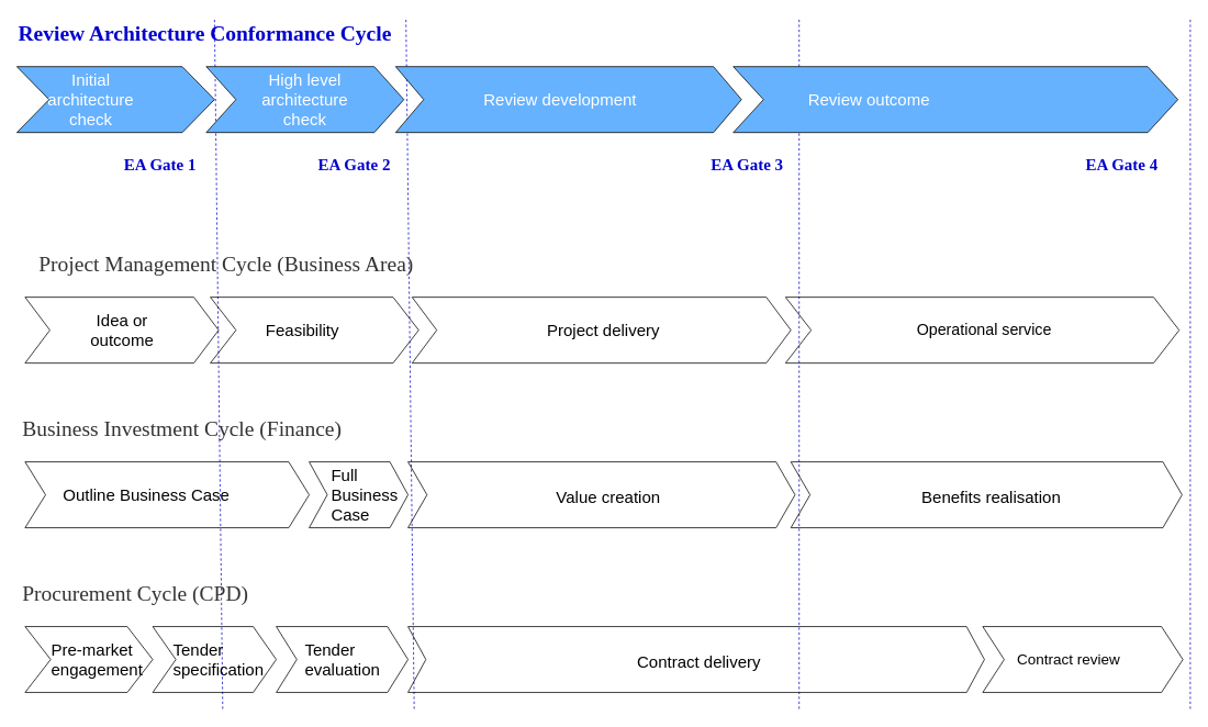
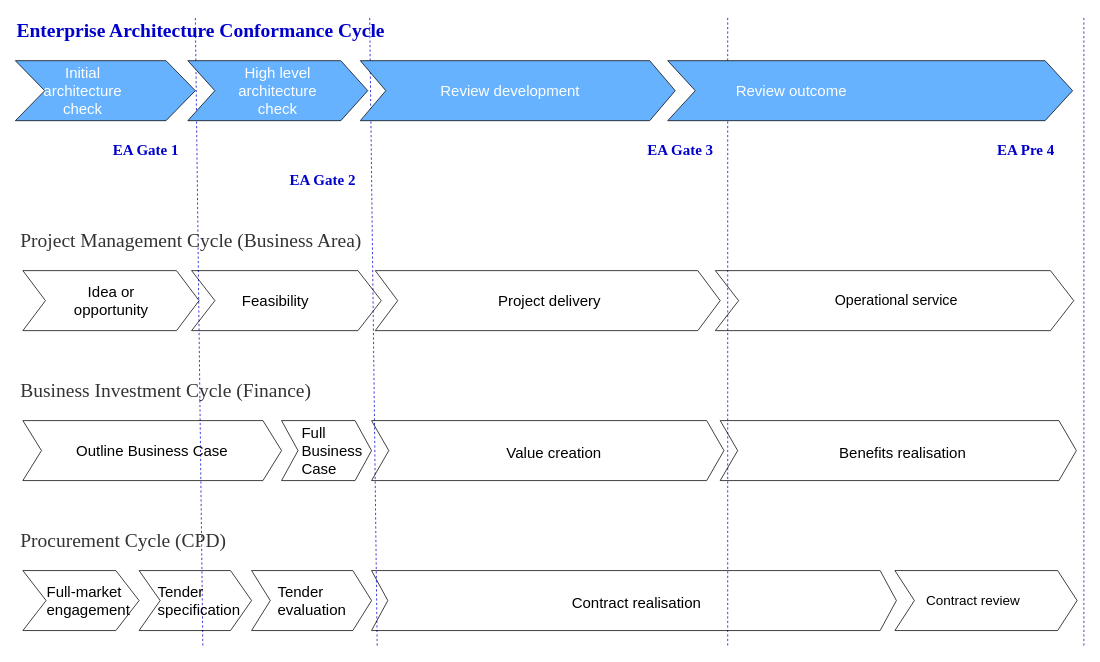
- <mxCell id="7" value="&lt;font style=&quot;font-size: 26px;&quot;&gt;&lt;b style=&quot;font-size: 26px;&quot;&gt;Review Architecture Conformance Cycle&lt;/b&gt;&lt;/font&gt;" style="text;html=1;strokeColor=none;fillColor=none;align=left;verticalAlign=middle;whiteSpace=wrap;rounded=0;fontColor=#0000CC;fontSize=26;fontFamily=Verdana;" parent="1" vertex="1"><mxGeometry x="20" y="20" width="910" height="40" as="geometry" /></mxCell>
+ <mxCell id="7" value="&lt;font style=&quot;font-size: 26px;&quot;&gt;&lt;b style=&quot;font-size: 26px;&quot;&gt;Enterprise Architecture Conformance Cycle&lt;/b&gt;&lt;/font&gt;" style="text;html=1;strokeColor=none;fillColor=none;align=left;verticalAlign=middle;whiteSpace=wrap;rounded=0;fontColor=#0000CC;fontSize=26;fontFamily=Verdana;" parent="1" vertex="1"><mxGeometry x="20" y="20" width="910" height="40" as="geometry" /></mxCell>
- <mxCell id="47" value="&lt;font&gt;&lt;b&gt;&lt;font style=&quot;font-size: 20px&quot;&gt;EA Gate 4&lt;/font&gt;&lt;/b&gt;&lt;br&gt;&lt;/font&gt;" style="text;html=1;strokeColor=none;fillColor=none;align=right;verticalAlign=top;whiteSpace=wrap;rounded=0;shadow=0;comic=0;fontColor=#0000CC;fontFamily=Verdana;" parent="1" vertex="1"><mxGeometry x="1192.5" y="180" width="215" height="40" as="geometry" /></mxCell>
+ <mxCell id="47" value="&lt;font&gt;&lt;b&gt;&lt;font style=&quot;font-size: 20px&quot;&gt;EA Pre 4&lt;/font&gt;&lt;/b&gt;&lt;br&gt;&lt;/font&gt;" style="text;html=1;strokeColor=none;fillColor=none;align=right;verticalAlign=top;whiteSpace=wrap;rounded=0;shadow=0;comic=0;fontColor=#0000CC;fontFamily=Verdana;" parent="1" vertex="1"><mxGeometry x="1192.5" y="180" width="215" height="40" as="geometry" /></mxCell>
- <mxCell id="44" value="&lt;b&gt;&lt;font style=&quot;font-size: 20px&quot;&gt;EA Gate 2&lt;/font&gt;&lt;/b&gt;" style="text;html=1;strokeColor=none;fillColor=none;align=right;verticalAlign=top;whiteSpace=wrap;rounded=0;shadow=0;comic=0;fontColor=#0000CC;fontFamily=Verdana;" parent="1" vertex="1"><mxGeometry x="287.5" y="180" width="188" height="40" as="geometry" /></mxCell>
+ <mxCell id="44" value="&lt;b&gt;&lt;font style=&quot;font-size: 20px&quot;&gt;EA Gate 2&lt;/font&gt;&lt;/b&gt;" style="text;html=1;strokeColor=none;fillColor=none;align=right;verticalAlign=top;whiteSpace=wrap;rounded=0;shadow=0;comic=0;fontColor=#0000CC;fontFamily=Verdana;" parent="1" vertex="1"><mxGeometry x="287.5" y="220" width="188" height="40" as="geometry" /></mxCell>
- <mxCell id="6" value="&lt;font style=&quot;font-size: 26px;&quot; color=&quot;#333333&quot;&gt;Project Management Cycle (Business Area)&lt;/font&gt;" style="text;html=1;strokeColor=none;fillColor=none;align=left;verticalAlign=middle;whiteSpace=wrap;rounded=0;fontSize=26;fontFamily=Verdana;" parent="1" vertex="1"><mxGeometry x="45" y="300" width="910" height="40" as="geometry" /></mxCell>
+ <mxCell id="6" value="&lt;font style=&quot;font-size: 26px;&quot; color=&quot;#333333&quot;&gt;Project Management Cycle (Business Area)&lt;/font&gt;" style="text;html=1;strokeColor=none;fillColor=none;align=left;verticalAlign=middle;whiteSpace=wrap;rounded=0;fontSize=26;fontFamily=Verdana;" parent="1" vertex="1"><mxGeometry x="25" y="300" width="910" height="40" as="geometry" /></mxCell>
- <mxCell id="18" value="&lt;font style=&quot;font-size: 20px;&quot;&gt;Idea or outcome&lt;/font&gt;" style="text;html=1;strokeColor=none;fillColor=none;align=center;verticalAlign=middle;whiteSpace=wrap;rounded=0;shadow=0;comic=0;fontSize=20;" parent="1" vertex="1"><mxGeometry x="82.5" y="370" width="130" height="60" as="geometry" /></mxCell>
+ <mxCell id="18" value="&lt;font style=&quot;font-size: 20px;&quot;&gt;Idea or opportunity&lt;/font&gt;" style="text;html=1;strokeColor=none;fillColor=none;align=center;verticalAlign=middle;whiteSpace=wrap;rounded=0;shadow=0;comic=0;fontSize=20;" parent="1" vertex="1"><mxGeometry x="82.5" y="370" width="130" height="60" as="geometry" /></mxCell>
- <mxCell id="19" value="&lt;font style=&quot;font-size: 20px;&quot;&gt;Outline Business Case&lt;/font&gt;" style="text;html=1;strokeColor=none;fillColor=none;align=center;verticalAlign=middle;whiteSpace=wrap;rounded=0;shadow=0;comic=0;fontSize=20;" parent="1" vertex="1"><mxGeometry x="40" y="570" width="275" height="60" as="geometry" /></mxCell>
+ <mxCell id="19" value="&lt;font style=&quot;font-size: 20px;&quot;&gt;Outline Business Case&lt;/font&gt;" style="text;html=1;strokeColor=none;fillColor=none;align=center;verticalAlign=middle;whiteSpace=wrap;rounded=0;shadow=0;comic=0;fontSize=20;" parent="1" vertex="1"><mxGeometry x="65" y="570" width="275" height="60" as="geometry" /></mxCell>
- <mxCell id="32" value="&lt;font style=&quot;font-size: 20px;&quot;&gt;Pre-market engagement&lt;/font&gt;" style="text;html=1;strokeColor=none;fillColor=none;align=left;verticalAlign=middle;whiteSpace=wrap;rounded=0;shadow=0;comic=0;fontSize=20;" parent="1" vertex="1"><mxGeometry x="60" y="770" width="95" height="60" as="geometry" /></mxCell>
+ <mxCell id="32" value="&lt;font style=&quot;font-size: 20px;&quot;&gt;Full-market engagement&lt;/font&gt;" style="text;html=1;strokeColor=none;fillColor=none;align=left;verticalAlign=middle;whiteSpace=wrap;rounded=0;shadow=0;comic=0;fontSize=20;" parent="1" vertex="1"><mxGeometry x="60" y="770" width="95" height="60" as="geometry" /></mxCell>
- <mxCell id="41" value="&lt;font style=&quot;font-size: 20px;&quot;&gt;Contract delivery&lt;/font&gt;" style="text;html=1;align=center;fontSize=20;" parent="1" vertex="1"><mxGeometry x="525" y="785" width="645" height="30" as="geometry" /></mxCell>
+ <mxCell id="41" value="&lt;font style=&quot;font-size: 20px;&quot;&gt;Contract realisation&lt;/font&gt;" style="text;html=1;align=center;fontSize=20;" parent="1" vertex="1"><mxGeometry x="525" y="785" width="645" height="30" as="geometry" /></mxCell>
